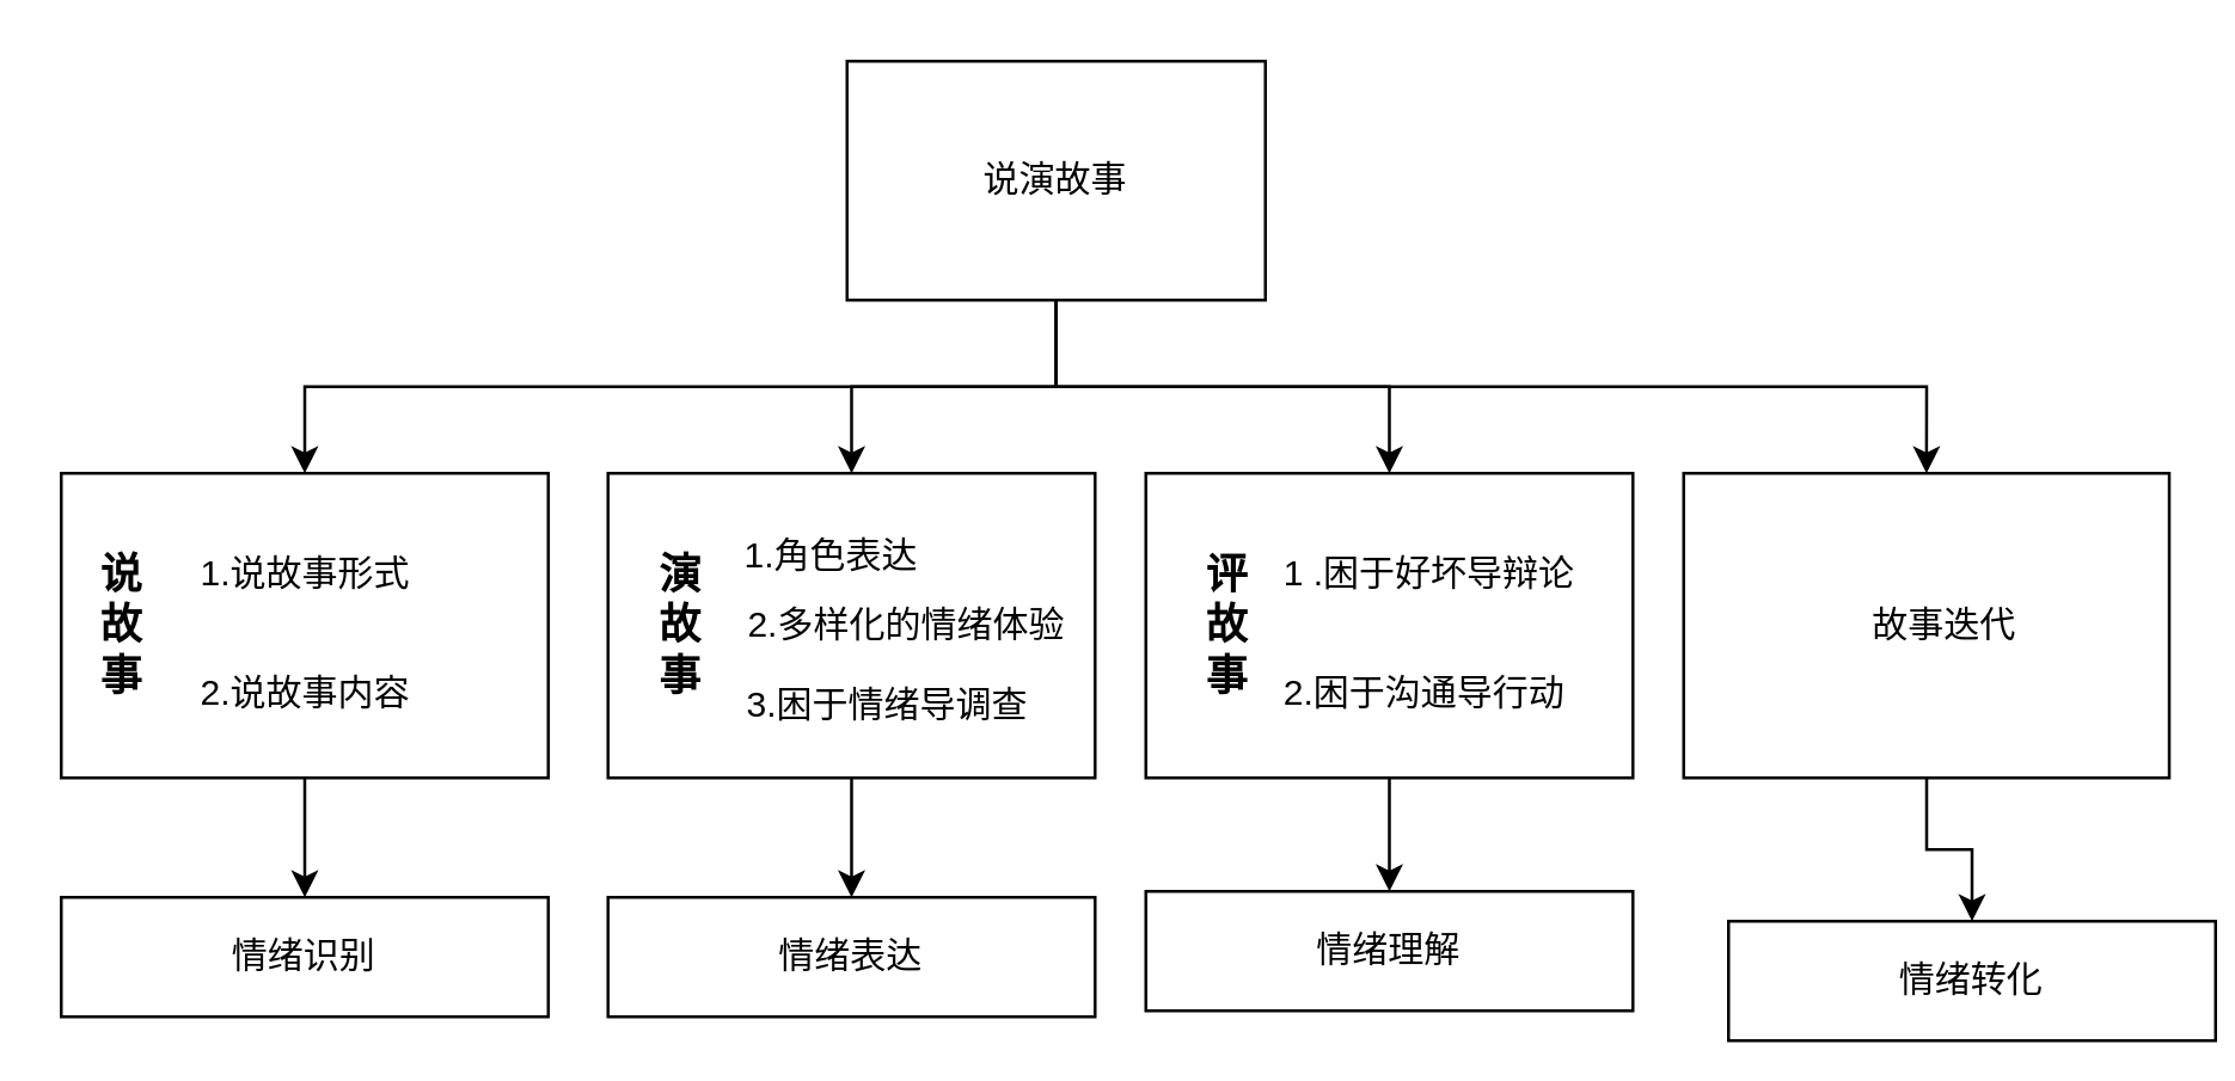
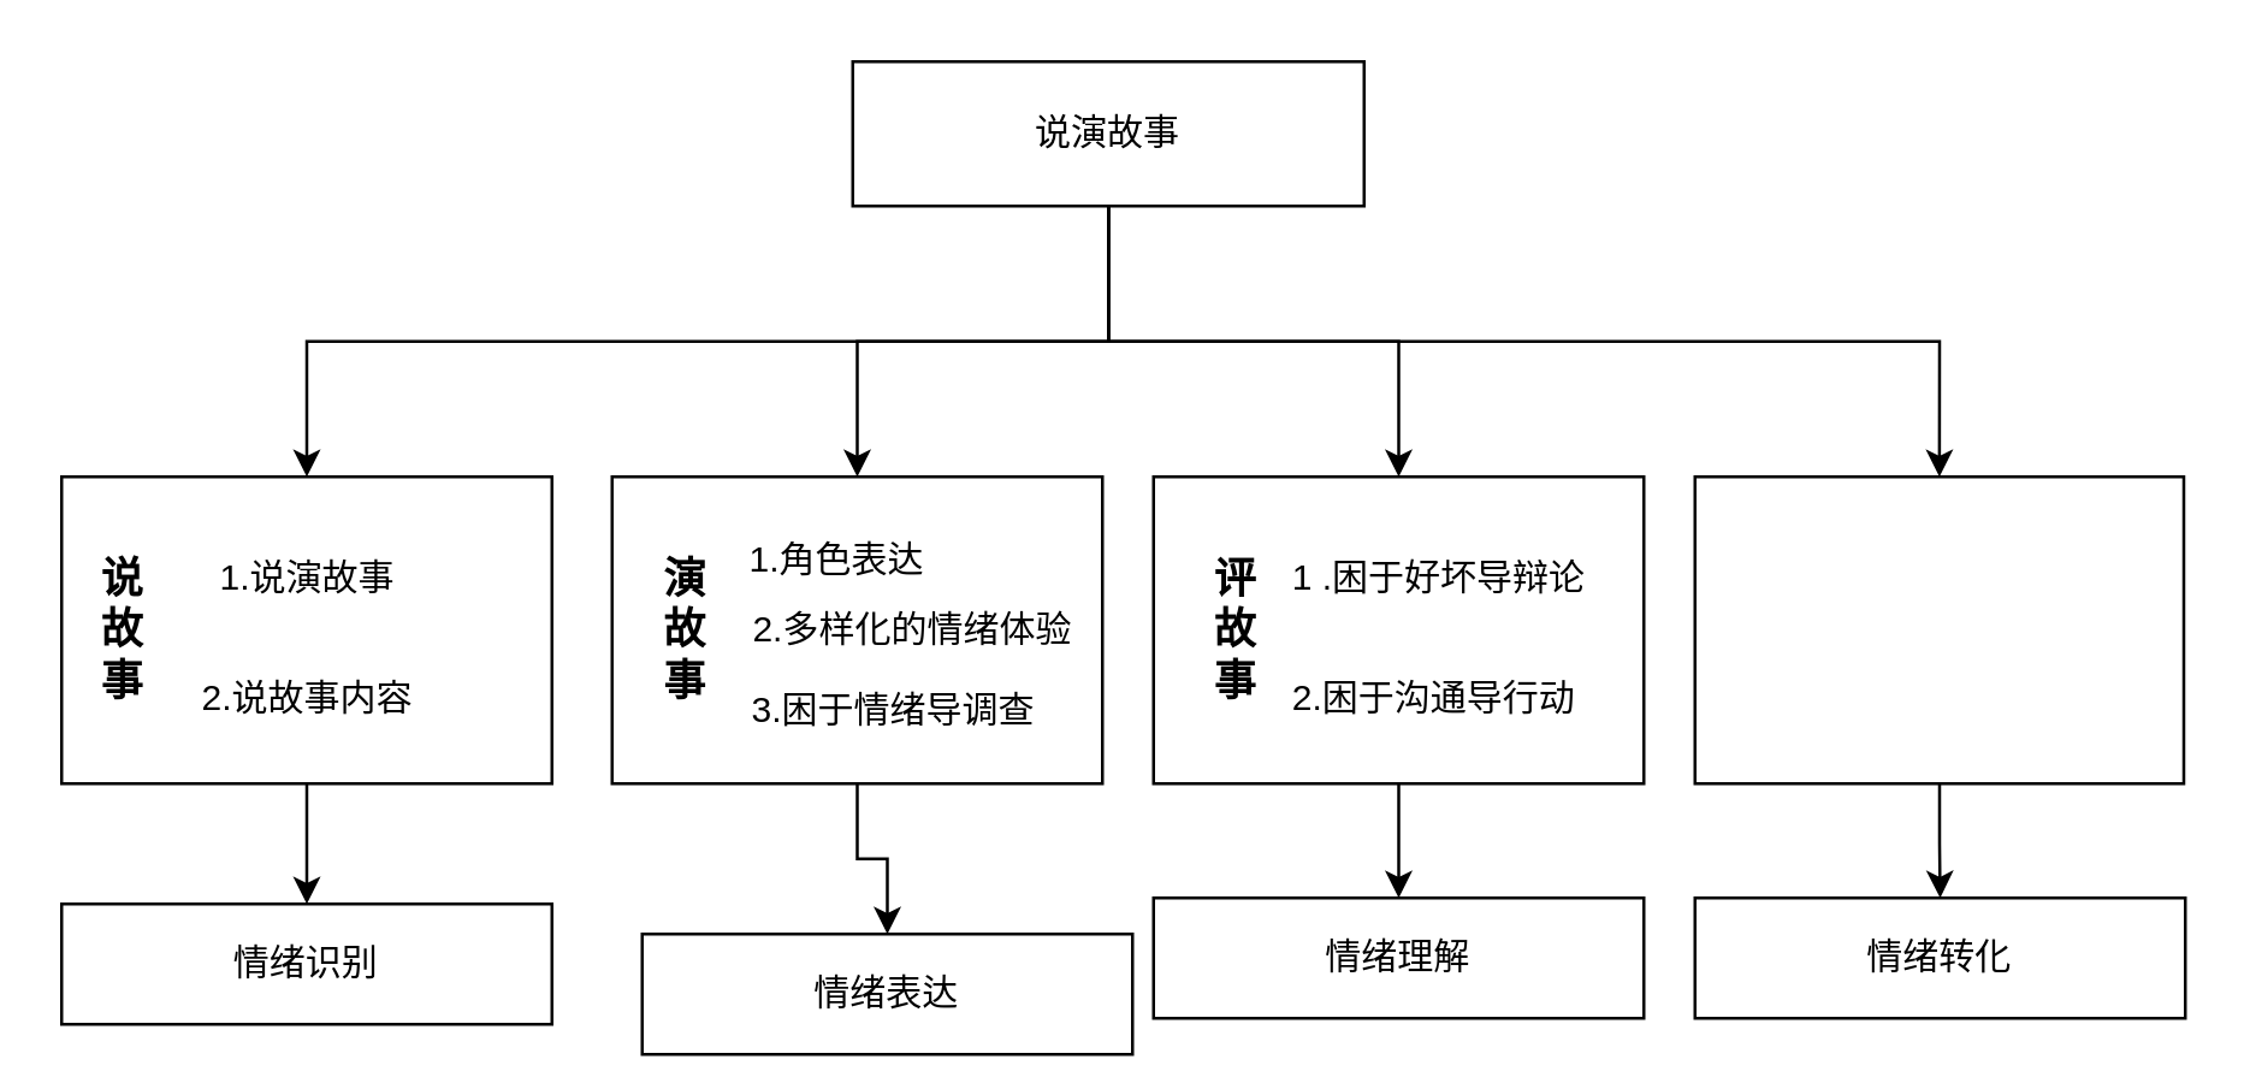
- <mxCell id="11" value="说演故事" style="rounded=0;whiteSpace=wrap;html=1;fillColor=none;" parent="1" vertex="1"><mxGeometry x="283" y="20" width="140" height="80" as="geometry" /></mxCell>
+ <mxCell id="11" value="说演故事" style="rounded=0;whiteSpace=wrap;html=1;fillColor=none;" parent="1" vertex="1"><mxGeometry x="283" y="20" width="170" height="48" as="geometry" /></mxCell>
- <mxCell id="20" value="1.说故事形式" style="text;html=1;align=center;verticalAlign=middle;whiteSpace=wrap;rounded=0;" parent="1" vertex="1"><mxGeometry x="56.5" y="177" width="90" height="30" as="geometry" /></mxCell>
+ <mxCell id="20" value="1.说演故事" style="text;html=1;align=center;verticalAlign=middle;whiteSpace=wrap;rounded=0;" parent="1" vertex="1"><mxGeometry x="56.5" y="177" width="90" height="30" as="geometry" /></mxCell>
- <mxCell id="26" value="&lt;div&gt;故事迭代&lt;/div&gt;" style="text;html=1;align=center;verticalAlign=middle;whiteSpace=wrap;rounded=0;" parent="1" vertex="1"><mxGeometry x="602" y="194" width="97" height="30" as="geometry" /></mxCell>
- <mxCell id="15" value="情绪表达" style="rounded=0;whiteSpace=wrap;html=1;fillColor=none;" parent="1" vertex="1"><mxGeometry x="203" y="300" width="163" height="40" as="geometry" /></mxCell>
+ <mxCell id="15" value="情绪表达" style="rounded=0;whiteSpace=wrap;html=1;fillColor=none;" parent="1" vertex="1"><mxGeometry x="213" y="310" width="163" height="40" as="geometry" /></mxCell>
- <mxCell id="29" value="情绪转化" style="rounded=0;whiteSpace=wrap;html=1;fillColor=none;" parent="1" vertex="1"><mxGeometry x="578" y="308" width="163" height="40" as="geometry" /></mxCell>
+ <mxCell id="29" value="情绪转化" style="rounded=0;whiteSpace=wrap;html=1;fillColor=none;" parent="1" vertex="1"><mxGeometry x="563" y="298" width="163" height="40" as="geometry" /></mxCell>
